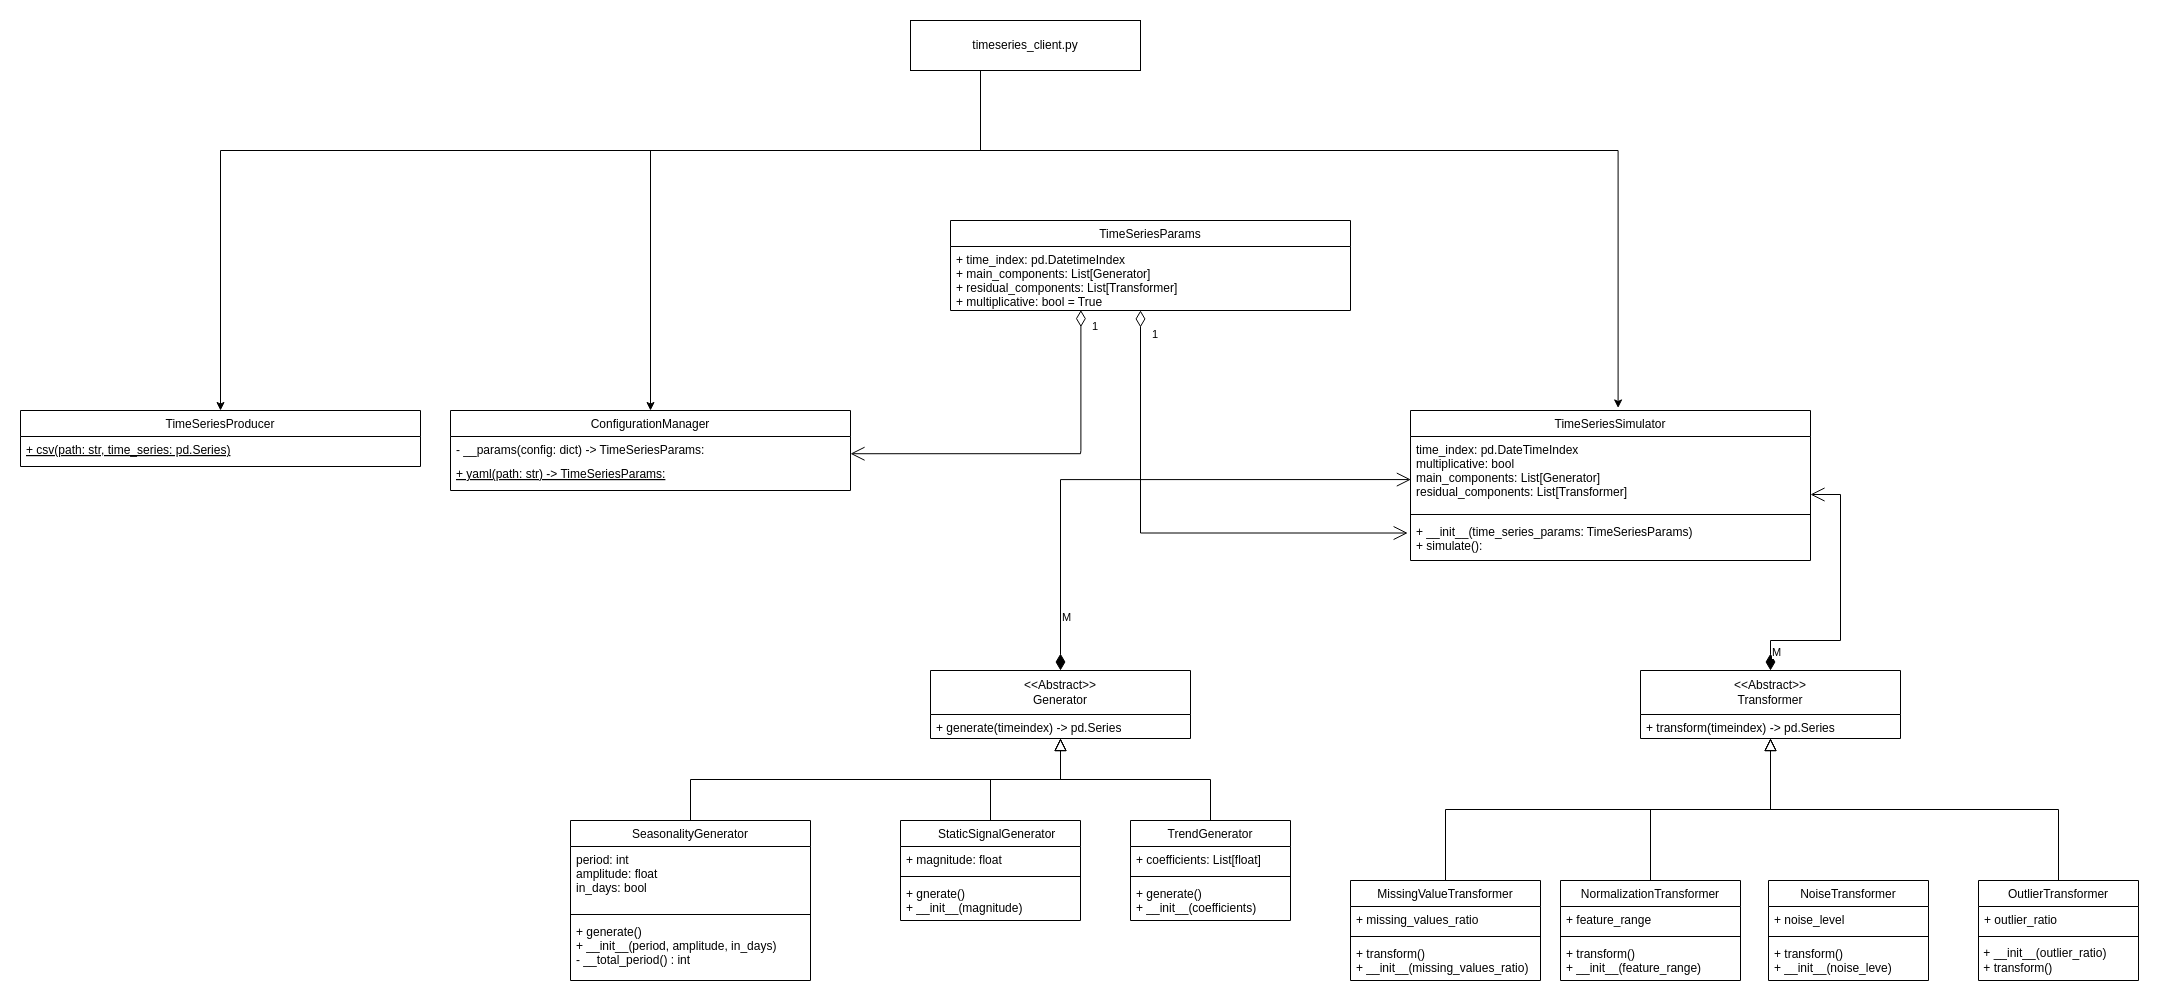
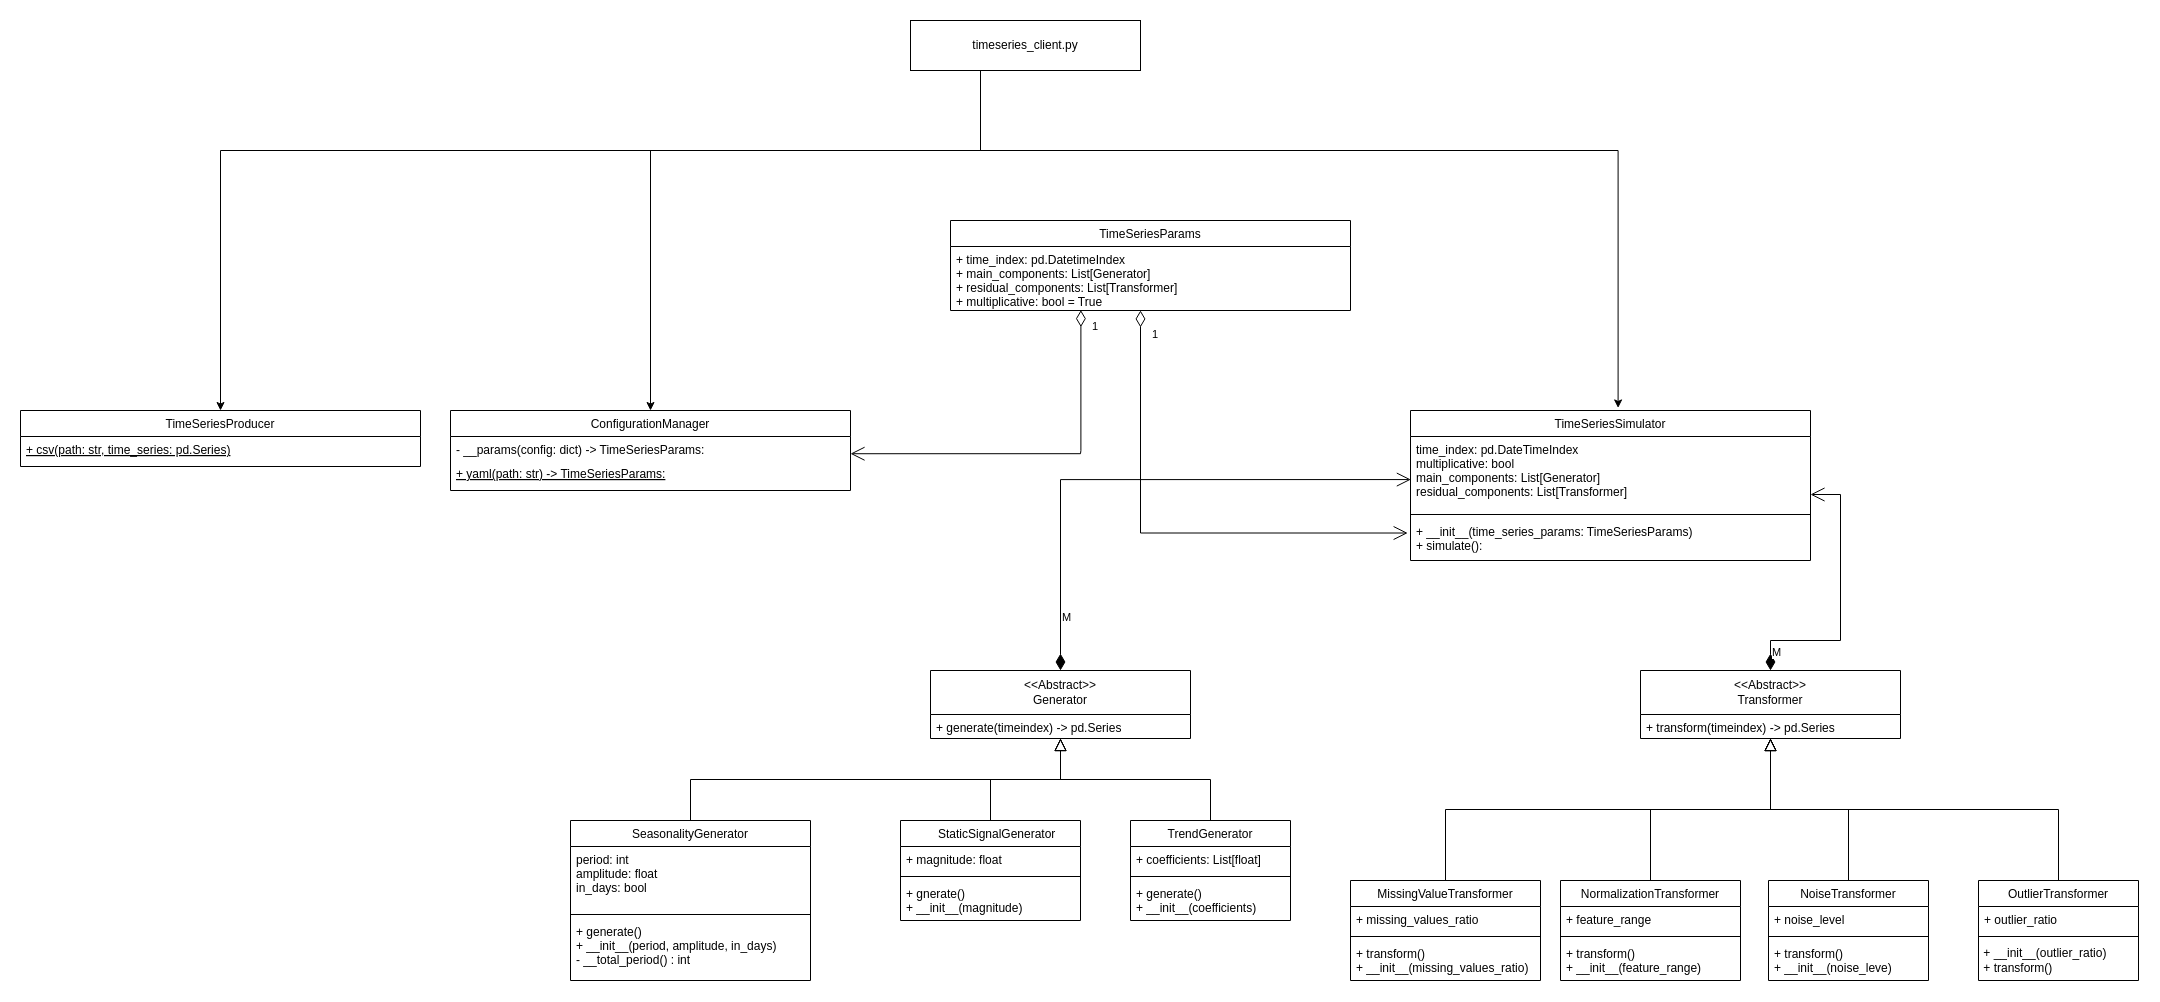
+ <mxCell id="10" value="" style="endArrow=block;endSize=10;endFill=0;shadow=0;strokeWidth=1;rounded=0;edgeStyle=elbowEdgeStyle;elbow=vertical;entryX=0.5;entryY=1;entryDx=0;entryDy=0;" parent="1" source="6" target="16" edge="1"><mxGeometry width="160" relative="1" as="geometry"><mxPoint x="1848" y="715" as="sourcePoint" /><mxPoint x="2010" y="730" as="targetPoint" /></mxGeometry></mxCell>
